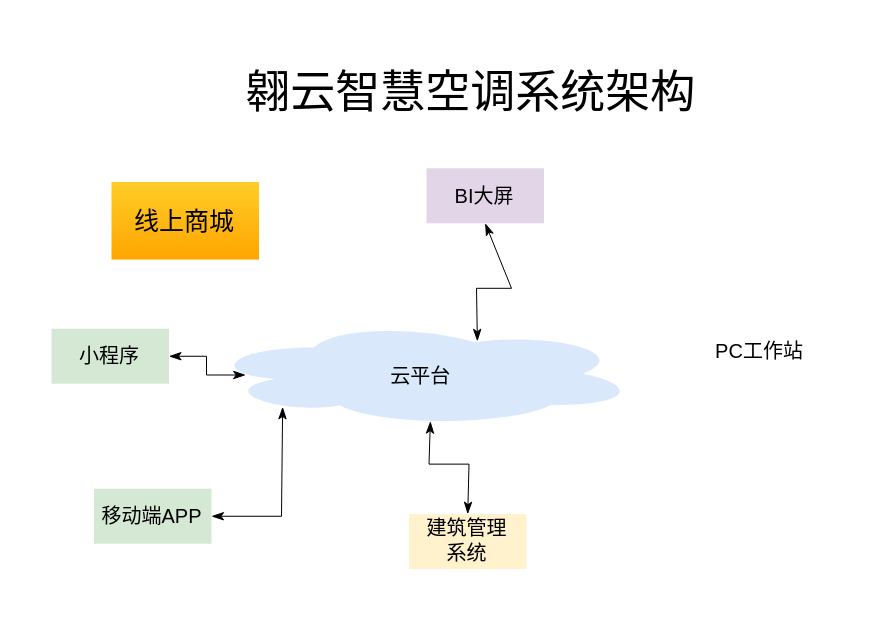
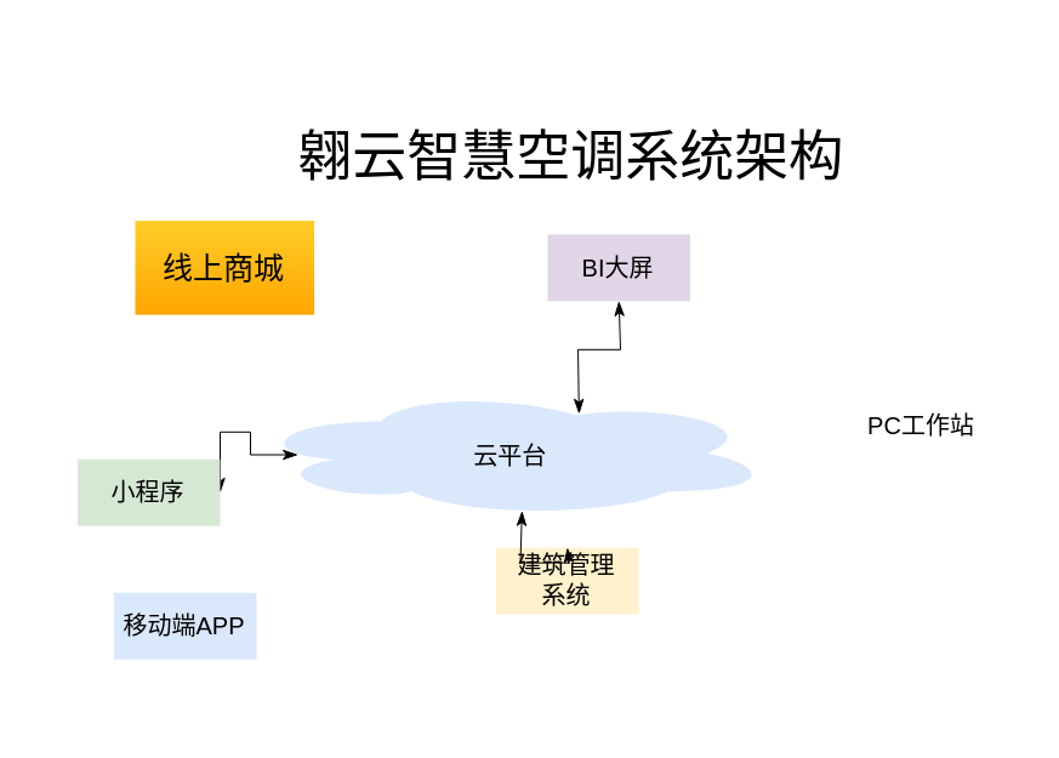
- <mxCell id="6" value="&lt;div&gt;&lt;font style=&quot;font-size: 18px&quot;&gt;翱云智慧空调系统架构&lt;/font&gt;&lt;/div&gt;" style="text;whiteSpace=wrap;html=1;" vertex="1" parent="1"><mxGeometry x="96" y="20" width="204" height="20" as="geometry" /></mxCell>
+ <mxCell id="6" value="&lt;div&gt;&lt;font style=&quot;font-size: 18px&quot;&gt;翱云智慧空调系统架构&lt;/font&gt;&lt;/div&gt;" style="text;whiteSpace=wrap;html=1;" vertex="1" parent="1"><mxGeometry x="96" y="35" width="204" height="20" as="geometry" /></mxCell>
- <mxCell id="5" value="BI大屏" style="rounded=0;whiteSpace=wrap;html=1;strokeWidth=0.2;fontSize=8;fillColor=#e1d5e7;strokeColor=none;" vertex="1" parent="1"><mxGeometry x="170" y="66.82" width="47" height="22" as="geometry" /></mxCell>
+ <mxCell id="5" value="BI大屏" style="rounded=0;whiteSpace=wrap;html=1;strokeWidth=0.2;fontSize=8;fillColor=#e1d5e7;strokeColor=none;" vertex="1" parent="1"><mxGeometry x="180" y="76.82" width="47" height="22" as="geometry" /></mxCell>
- <mxCell id="12" value="小程序" style="rounded=0;whiteSpace=wrap;html=1;strokeWidth=0.2;fontSize=8;fillColor=#d5e8d4;strokeColor=none;" vertex="1" parent="1"><mxGeometry x="20" y="131" width="47" height="22" as="geometry" /></mxCell>
+ <mxCell id="12" value="小程序" style="rounded=0;whiteSpace=wrap;html=1;strokeWidth=0.2;fontSize=8;fillColor=#d5e8d4;strokeColor=none;" vertex="1" parent="1"><mxGeometry x="25" y="151" width="47" height="22" as="geometry" /></mxCell>
- <mxCell id="7" value="" style="endArrow=classicThin;html=1;rounded=0;fontSize=8;exitX=1;exitY=0.5;exitDx=0;exitDy=0;entryX=0.177;entryY=0.816;entryDx=0;entryDy=0;entryPerimeter=0;startArrow=classicThin;startFill=1;endFill=1;strokeWidth=0.4;endSize=4;startSize=4;" edge="1" parent="1" source="10" target="2"><mxGeometry width="50" height="50" relative="1" as="geometry"><mxPoint x="84" y="188" as="sourcePoint" /><mxPoint x="112.236" y="152.996" as="targetPoint" /><Array as="points"><mxPoint x="112" y="206" /></Array></mxGeometry></mxCell>
- <mxCell id="10" value="移动端APP" style="rounded=0;whiteSpace=wrap;html=1;strokeWidth=0.2;fontSize=8;fillColor=#d5e8d4;strokeColor=none;" vertex="1" parent="1"><mxGeometry x="37" y="195" width="47" height="22" as="geometry" /></mxCell>
+ <mxCell id="10" value="移动端APP" style="rounded=0;whiteSpace=wrap;html=1;strokeWidth=0.2;fontSize=8;fillColor=#dae8fc;strokeColor=none;" vertex="1" parent="1"><mxGeometry x="37" y="195" width="47" height="22" as="geometry" /></mxCell>
- <mxCell id="3" value="&lt;div&gt;建筑管理&lt;/div&gt;&lt;div&gt;系统&lt;/div&gt;" style="rounded=0;whiteSpace=wrap;html=1;strokeWidth=0.2;fontSize=8;fillColor=#fff2cc;strokeColor=none;" vertex="1" parent="1"><mxGeometry x="163" y="205.15" width="47" height="22" as="geometry" /></mxCell>
+ <mxCell id="3" value="&lt;div&gt;建筑管理&lt;/div&gt;&lt;div&gt;系统&lt;/div&gt;" style="rounded=0;whiteSpace=wrap;html=1;strokeWidth=0.2;fontSize=8;fillColor=#fff2cc;strokeColor=none;" vertex="1" parent="1"><mxGeometry x="163" y="180.15" width="47" height="22" as="geometry" /></mxCell>
